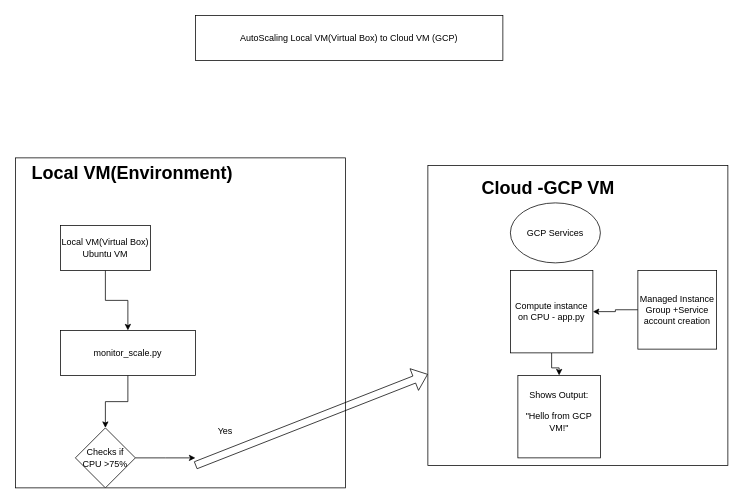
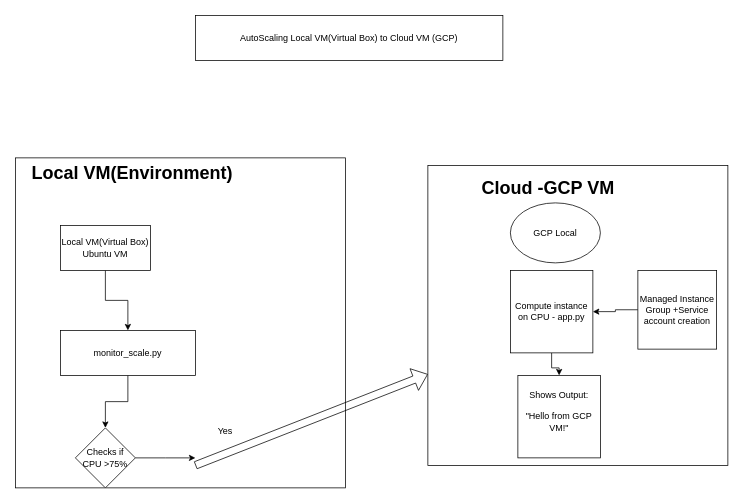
- <mxCell id="15" value="GCP Services" style="ellipse;whiteSpace=wrap;html=1;" vertex="1" parent="1"><mxGeometry x="680" y="270" width="120" height="80" as="geometry" /></mxCell>
+ <mxCell id="15" value="GCP Local" style="ellipse;whiteSpace=wrap;html=1;" vertex="1" parent="1"><mxGeometry x="680" y="270" width="120" height="80" as="geometry" /></mxCell>
